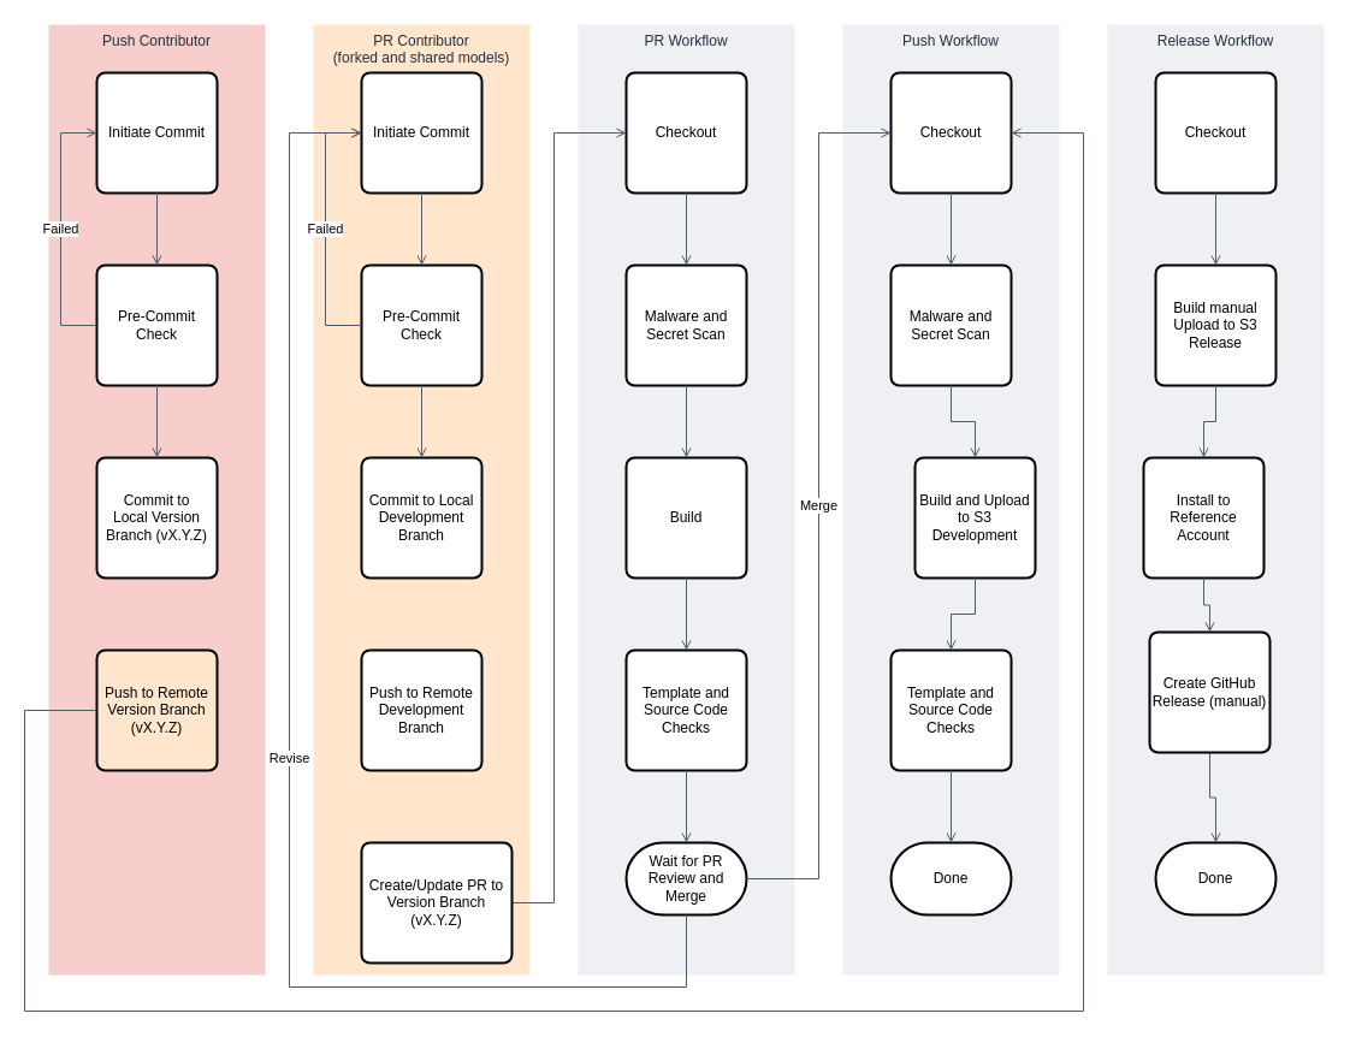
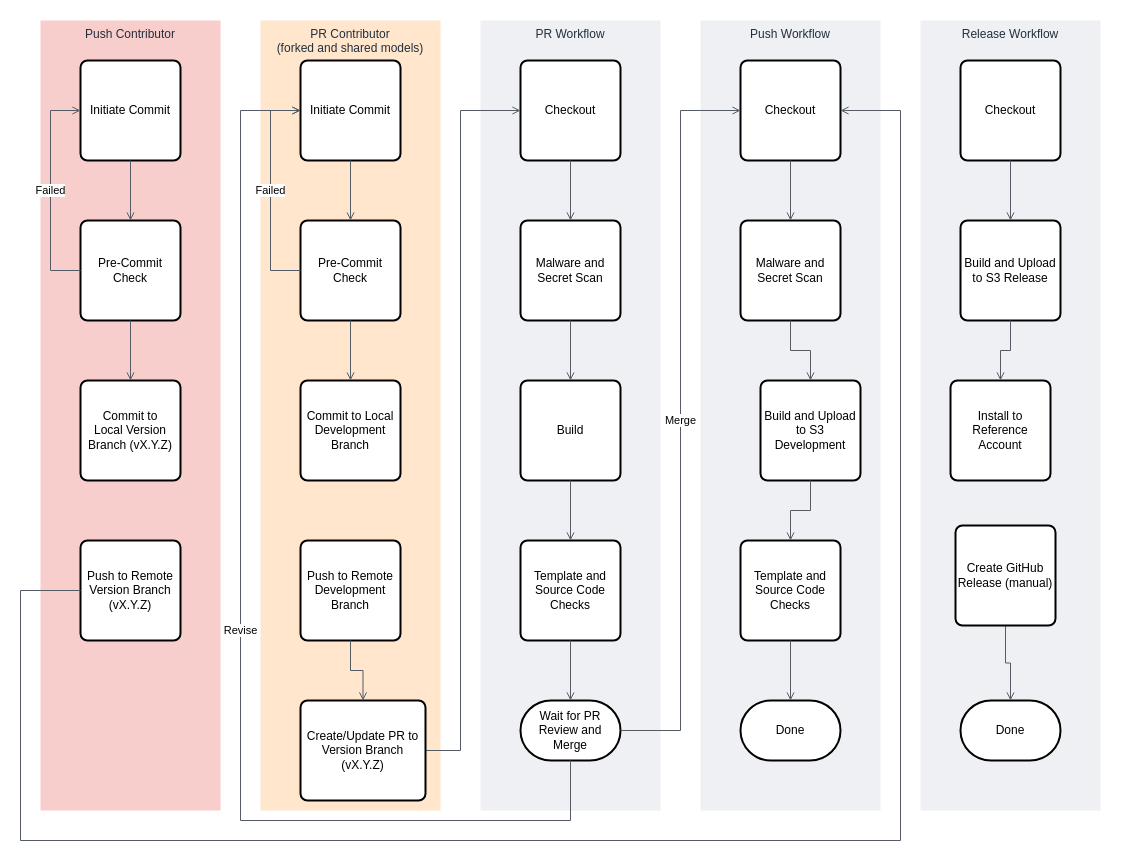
- <mxCell id="46" value="Build manual Upload to S3 Release" style="rounded=1;whiteSpace=wrap;html=1;absoluteArcSize=1;arcSize=14;strokeWidth=2;" vertex="1" parent="1"><mxGeometry x="960" y="220" width="100" height="100" as="geometry" /></mxCell>
+ <mxCell id="46" value="Build and Upload to S3 Release" style="rounded=1;whiteSpace=wrap;html=1;absoluteArcSize=1;arcSize=14;strokeWidth=2;" vertex="1" parent="1"><mxGeometry x="960" y="220" width="100" height="100" as="geometry" /></mxCell>
- <mxCell id="53" value="" style="edgeStyle=orthogonalEdgeStyle;html=1;endArrow=open;elbow=vertical;startArrow=none;endFill=0;strokeColor=#545B64;rounded=0;" edge="1" parent="1" source="47" target="52"><mxGeometry width="100" relative="1" as="geometry"><mxPoint x="1010" y="480" as="sourcePoint" /><mxPoint x="1010" y="700" as="targetPoint" /></mxGeometry></mxCell>
- <mxCell id="6" value="Push to Remote Version Branch (vX.Y.Z)" style="rounded=1;whiteSpace=wrap;html=1;absoluteArcSize=1;arcSize=14;strokeWidth=2;fillColor=#ffe6cc;" parent="1" vertex="1"><mxGeometry x="80" y="540" width="100" height="100" as="geometry" /></mxCell>
+ <mxCell id="6" value="Push to Remote Version Branch (vX.Y.Z)" style="rounded=1;whiteSpace=wrap;html=1;absoluteArcSize=1;arcSize=14;strokeWidth=2;" parent="1" vertex="1"><mxGeometry x="80" y="540" width="100" height="100" as="geometry" /></mxCell>
+ <mxCell id="43" value="" style="edgeStyle=orthogonalEdgeStyle;html=1;endArrow=open;elbow=vertical;startArrow=none;endFill=0;strokeColor=#545B64;rounded=0;" parent="1" source="11" target="42" edge="1"><mxGeometry width="100" relative="1" as="geometry"><mxPoint x="500" y="380" as="sourcePoint" /><mxPoint x="600" y="380" as="targetPoint" /></mxGeometry></mxCell>
